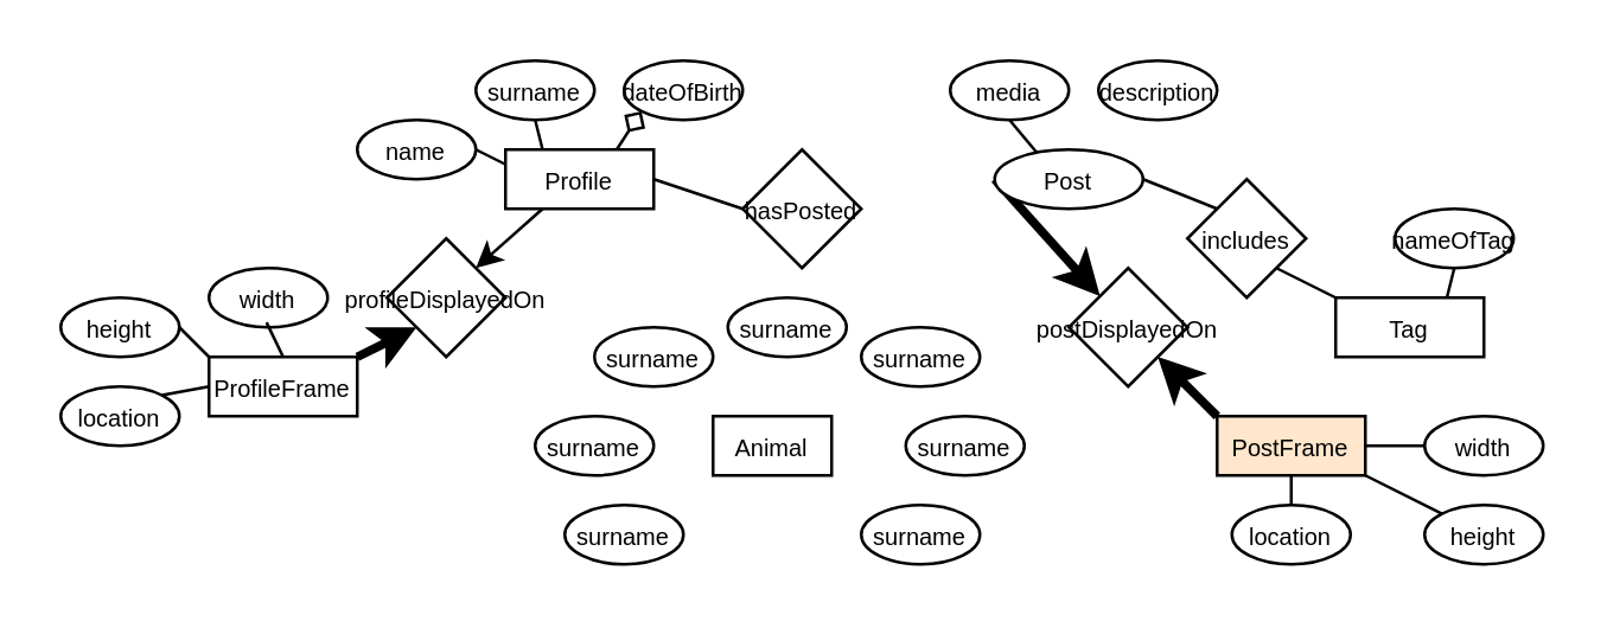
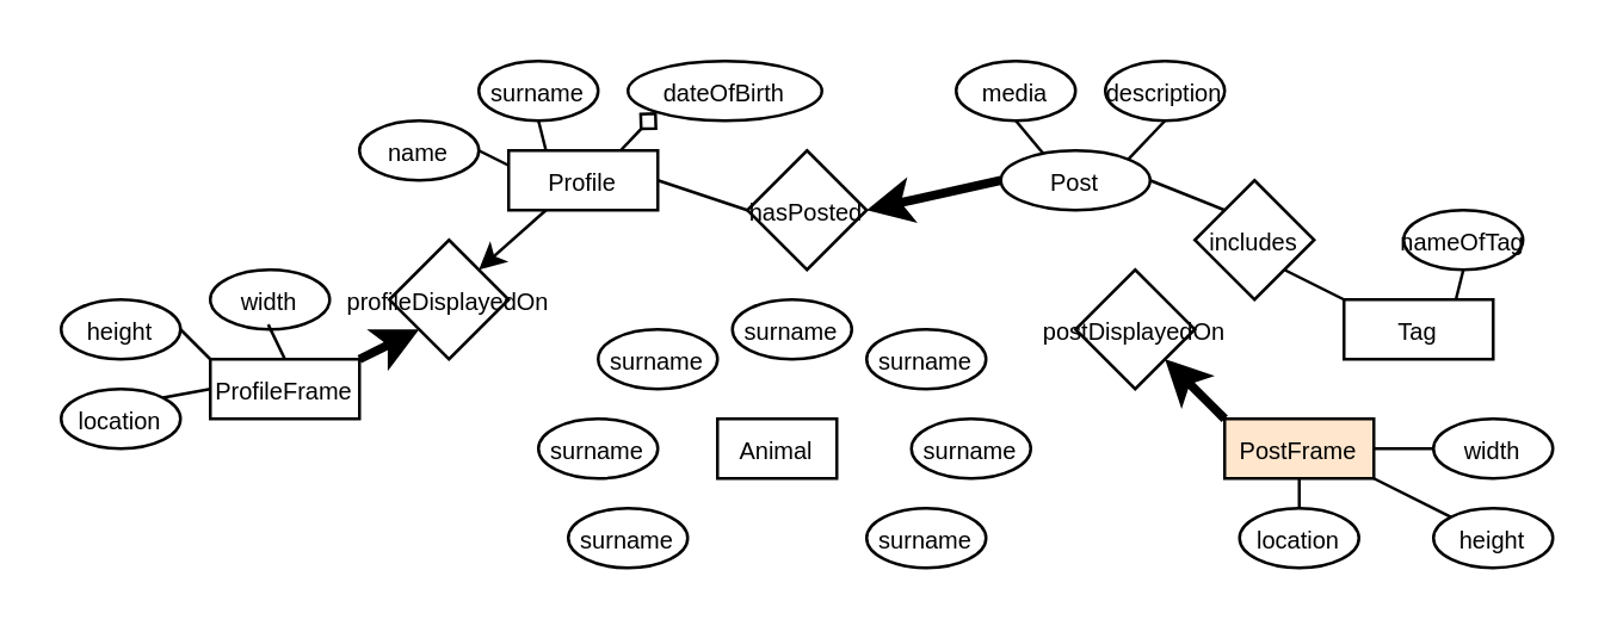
- <mxCell id="10" value="&lt;font style=&quot;font-size: 8px;&quot;&gt;dateOfBirth&lt;/font&gt;" style="ellipse;whiteSpace=wrap;html=1;" vertex="1" parent="1"><mxGeometry x="210" y="20" width="40" height="20" as="geometry" /></mxCell>
+ <mxCell id="10" value="&lt;font style=&quot;font-size: 8px;&quot;&gt;dateOfBirth&lt;/font&gt;" style="ellipse;whiteSpace=wrap;html=1;" vertex="1" parent="1"><mxGeometry x="210" y="20" width="65" height="20" as="geometry" /></mxCell>
+ <mxCell id="15" style="rounded=0;orthogonalLoop=1;jettySize=auto;html=1;exitX=1;exitY=0;exitDx=0;exitDy=0;entryX=0.5;entryY=1;entryDx=0;entryDy=0;endArrow=none;endFill=0;" edge="1" parent="1" source="16" target="27"><mxGeometry relative="1" as="geometry" /></mxCell>
- <mxCell id="12" style="rounded=0;orthogonalLoop=1;jettySize=auto;html=1;exitX=0;exitY=0.5;exitDx=0;exitDy=0;strokeWidth=3;" edge="1" parent="1" source="16" target="33"><mxGeometry relative="1" as="geometry" /></mxCell>
+ <mxCell id="12" style="rounded=0;orthogonalLoop=1;jettySize=auto;html=1;exitX=0;exitY=0.5;exitDx=0;exitDy=0;entryX=1;entryY=0.5;entryDx=0;entryDy=0;strokeWidth=3;" edge="1" parent="1" source="16" target="11"><mxGeometry relative="1" as="geometry" /></mxCell>
